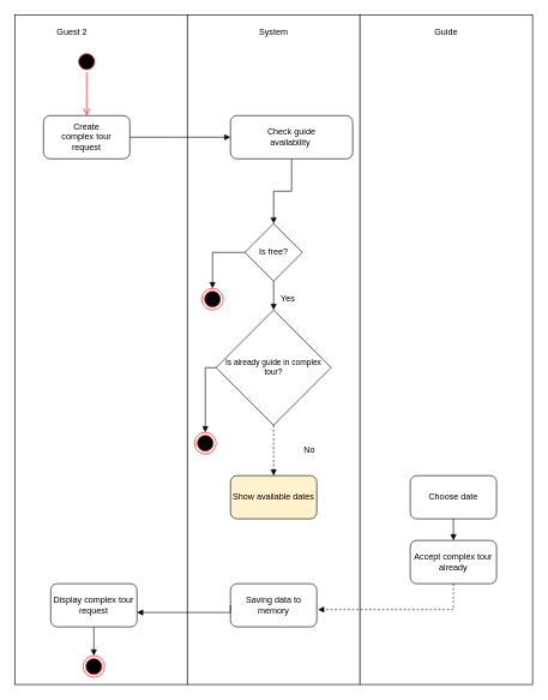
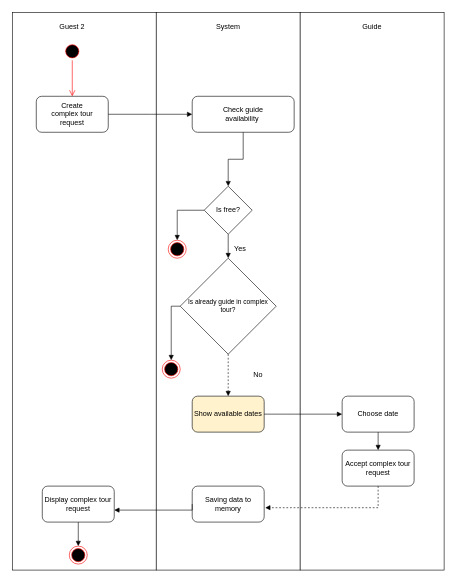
- <mxCell id="5" value="Guest 2" style="text;html=1;strokeColor=none;fillColor=none;align=center;verticalAlign=middle;whiteSpace=wrap;rounded=0;" parent="1" vertex="1"><mxGeometry x="70" y="30" width="60" height="30" as="geometry" /></mxCell>
+ <mxCell id="5" value="Guest 2" style="text;html=1;strokeColor=none;fillColor=none;align=center;verticalAlign=middle;whiteSpace=wrap;rounded=0;" parent="1" vertex="1"><mxGeometry x="90" y="30" width="60" height="30" as="geometry" /></mxCell>
+ <mxCell id="21" value="" style="html=1;verticalAlign=bottom;endArrow=block;edgeStyle=elbowEdgeStyle;elbow=vertical;curved=0;rounded=0;entryX=0;entryY=0.5;entryDx=0;entryDy=0;exitX=1;exitY=0.5;exitDx=0;exitDy=0;" parent="1" source="17" target="20" edge="1"><mxGeometry width="80" relative="1" as="geometry"><mxPoint x="450" y="489.5" as="sourcePoint" /><mxPoint x="530" y="489.5" as="targetPoint" /><Array as="points"><mxPoint x="490" y="690" /><mxPoint x="490" y="750" /></Array></mxGeometry></mxCell>
- <mxCell id="31" value="Accept complex tour already" style="rounded=1;whiteSpace=wrap;html=1;" parent="1" vertex="1"><mxGeometry x="570" y="750" width="120" height="60" as="geometry" /></mxCell>
+ <mxCell id="31" value="Accept complex tour request" style="rounded=1;whiteSpace=wrap;html=1;" parent="1" vertex="1"><mxGeometry x="570" y="750" width="120" height="60" as="geometry" /></mxCell>
